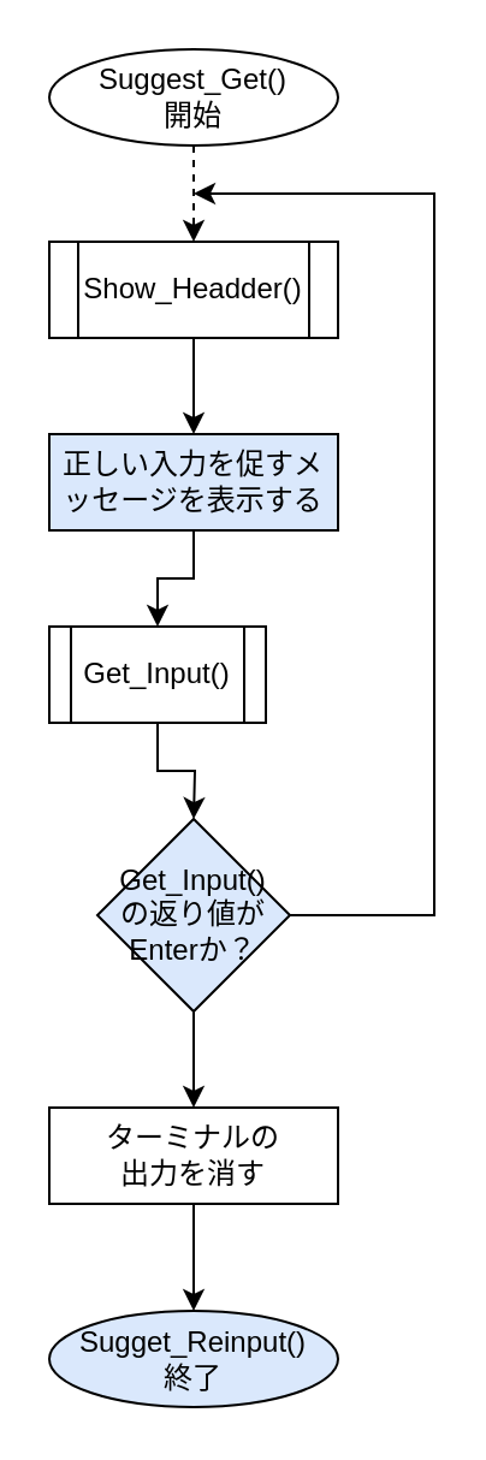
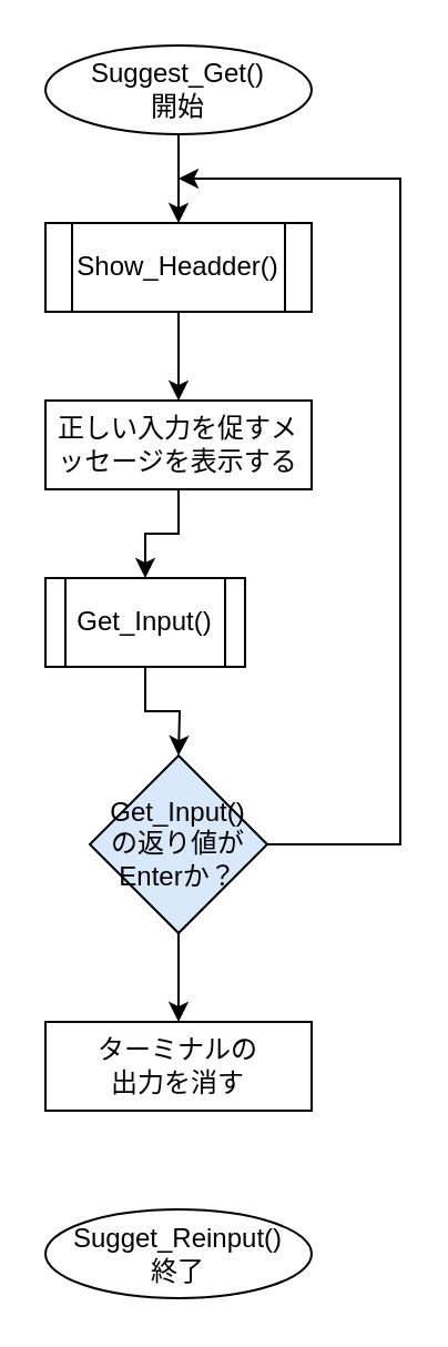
- <mxCell id="2" style="edgeStyle=orthogonalEdgeStyle;rounded=0;orthogonalLoop=1;jettySize=auto;html=1;exitX=0.5;exitY=1;exitDx=0;exitDy=0;dashed=1;" edge="1" parent="1" source="3" target="5"><mxGeometry relative="1" as="geometry" /></mxCell>
+ <mxCell id="2" style="edgeStyle=orthogonalEdgeStyle;rounded=0;orthogonalLoop=1;jettySize=auto;html=1;exitX=0.5;exitY=1;exitDx=0;exitDy=0;" edge="1" parent="1" source="3" target="5"><mxGeometry relative="1" as="geometry" /></mxCell>
- <mxCell id="7" value="正しい入力を促すメッセージを表示する" style="rounded=0;whiteSpace=wrap;html=1;fillColor=#dae8fc;" vertex="1" parent="1"><mxGeometry x="20" y="180" width="120" height="40" as="geometry" /></mxCell>
+ <mxCell id="7" value="正しい入力を促すメッセージを表示する" style="rounded=0;whiteSpace=wrap;html=1;" vertex="1" parent="1"><mxGeometry x="20" y="180" width="120" height="40" as="geometry" /></mxCell>
- <mxCell id="14" style="edgeStyle=orthogonalEdgeStyle;rounded=0;orthogonalLoop=1;jettySize=auto;html=1;exitX=0.5;exitY=1;exitDx=0;exitDy=0;entryX=0.5;entryY=0;entryDx=0;entryDy=0;" edge="1" parent="1" source="15" target="13"><mxGeometry relative="1" as="geometry" /></mxCell>
- <mxCell id="13" value="Sugget_Reinput()&lt;br&gt;終了" style="ellipse;whiteSpace=wrap;html=1;fillColor=#dae8fc;" vertex="1" parent="1"><mxGeometry x="20" y="544.5" width="120" height="40" as="geometry" /></mxCell>
+ <mxCell id="13" value="Sugget_Reinput()&lt;br&gt;終了" style="ellipse;whiteSpace=wrap;html=1;" vertex="1" parent="1"><mxGeometry x="20" y="544.5" width="120" height="40" as="geometry" /></mxCell>
